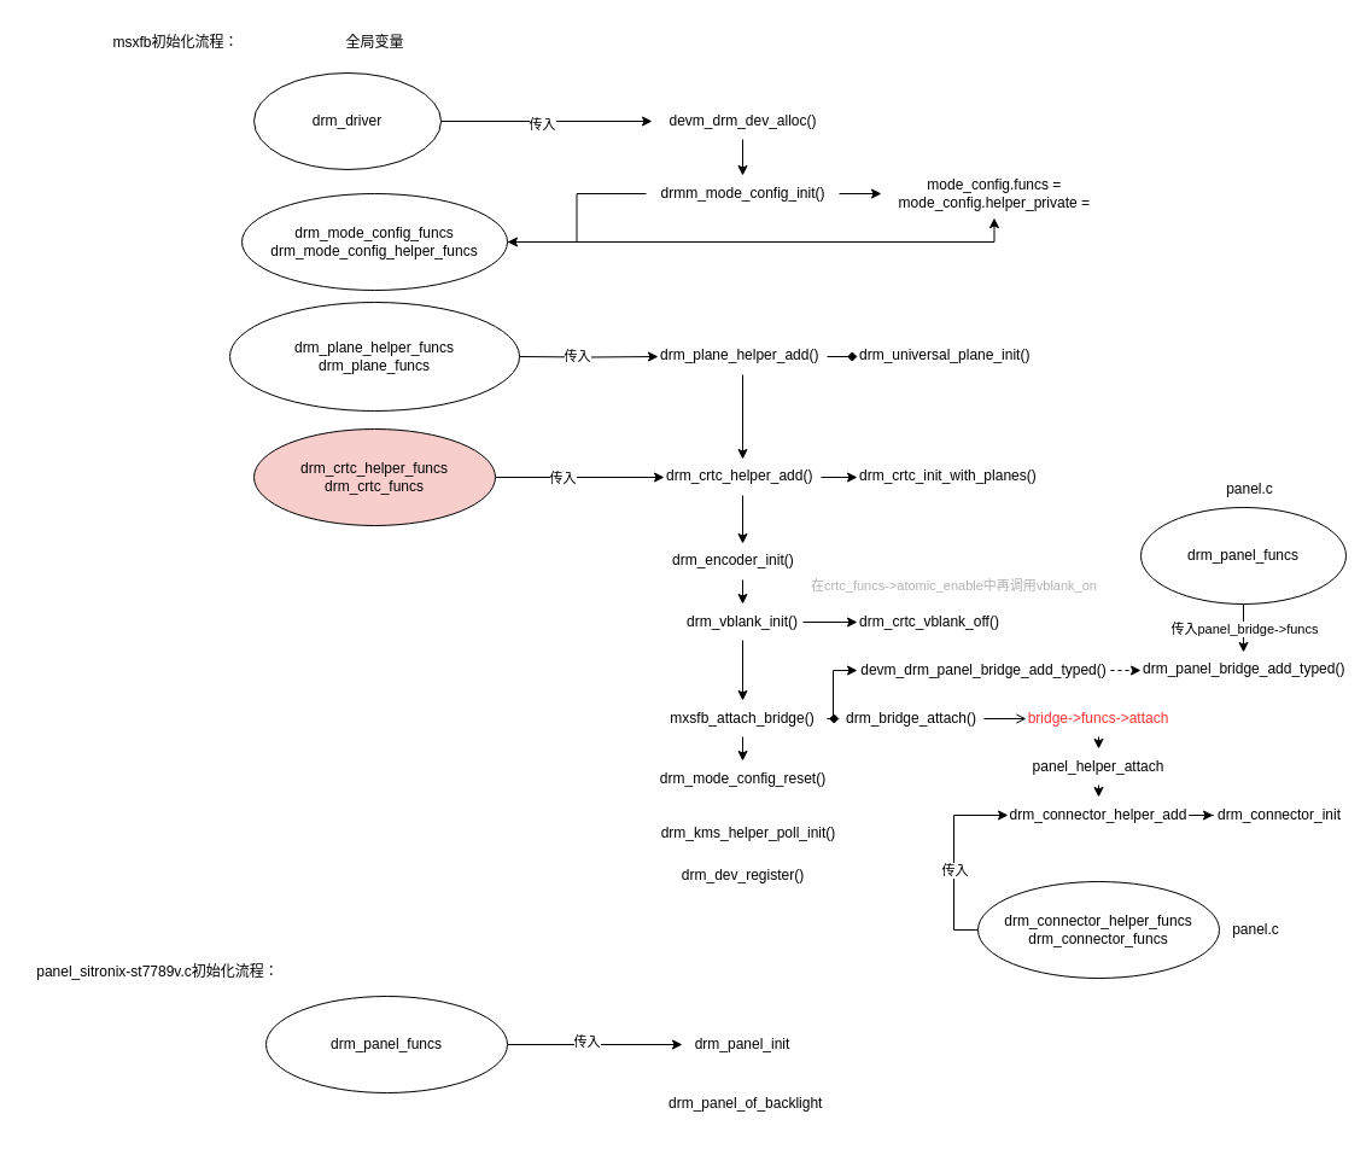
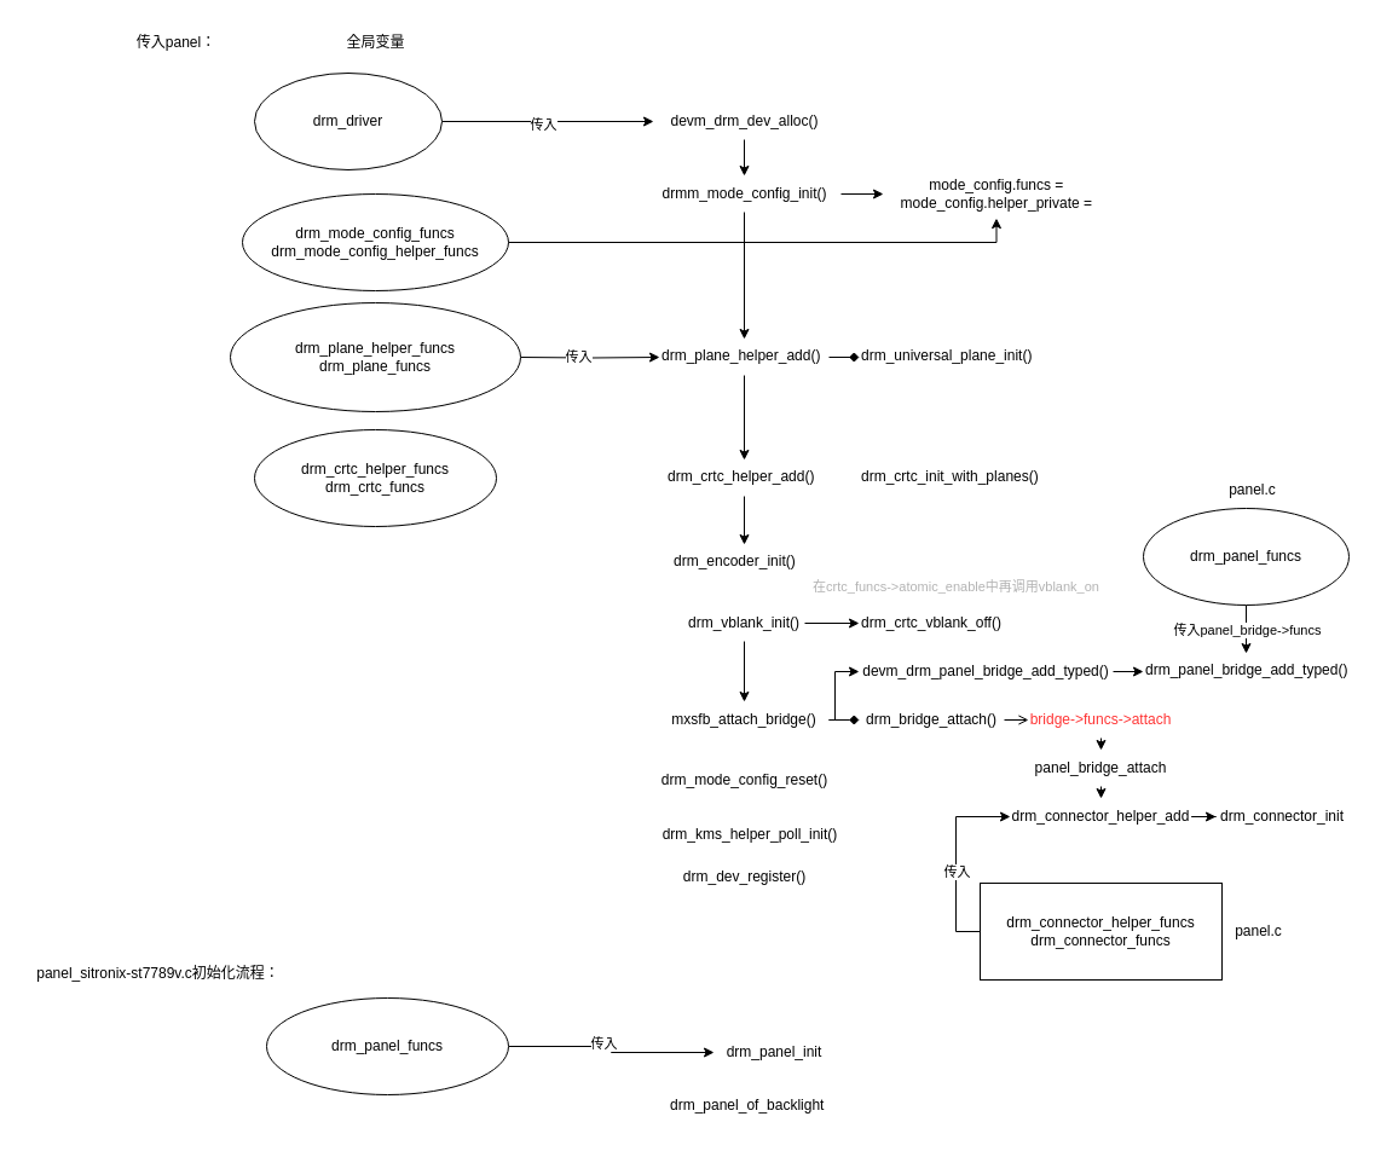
- <mxCell id="24" value="msxfb初始化流程：" style="text;html=1;align=center;verticalAlign=middle;resizable=0;points=[];autosize=1;strokeColor=none;fillColor=none;" parent="1" vertex="1"><mxGeometry x="80" width="130" height="30" as="geometry" y="20" /></mxCell>
+ <mxCell id="24" value="传入panel：" style="text;html=1;align=center;verticalAlign=middle;resizable=0;points=[];autosize=1;strokeColor=none;fillColor=none;" parent="1" vertex="1"><mxGeometry x="80" width="130" height="30" as="geometry" y="20" /></mxCell>
- <mxCell id="5" style="edgeStyle=orthogonalEdgeStyle;rounded=0;orthogonalLoop=1;jettySize=auto;html=1;" parent="1" source="7" target="38" edge="1"><mxGeometry relative="1" as="geometry" /></mxCell>
+ <mxCell id="5" style="edgeStyle=orthogonalEdgeStyle;rounded=0;orthogonalLoop=1;jettySize=auto;html=1;entryX=0.5;entryY=0;entryDx=0;entryDy=0;" parent="1" source="7" target="20" edge="1"><mxGeometry relative="1" as="geometry" /></mxCell>
- <mxCell id="17" value="&lt;div&gt;drm_crtc_helper_funcs&lt;/div&gt;drm_crtc_funcs" style="ellipse;whiteSpace=wrap;html=1;fillColor=#f8cecc;" parent="1" vertex="1"><mxGeometry x="210" y="355" width="200" height="80" as="geometry" /></mxCell>
+ <mxCell id="17" value="&lt;div&gt;drm_crtc_helper_funcs&lt;/div&gt;drm_crtc_funcs" style="ellipse;whiteSpace=wrap;html=1;" parent="1" vertex="1"><mxGeometry x="210" y="355" width="200" height="80" as="geometry" /></mxCell>
- <mxCell id="15" style="edgeStyle=orthogonalEdgeStyle;rounded=0;orthogonalLoop=1;jettySize=auto;html=1;entryX=0;entryY=0.5;entryDx=0;entryDy=0;" parent="1" source="17" target="10" edge="1"><mxGeometry relative="1" as="geometry" /></mxCell>
- <mxCell id="16" value="传入" style="edgeLabel;html=1;align=center;verticalAlign=middle;resizable=0;points=[];" parent="15" vertex="1" connectable="0"><mxGeometry x="-0.218" relative="1" as="geometry"><mxPoint as="offset" /></mxGeometry></mxCell>
- <mxCell id="23" value="" style="endArrow=classic;html=1;rounded=0;exitX=1;exitY=0.5;exitDx=0;exitDy=0;entryX=0;entryY=0.5;entryDx=0;entryDy=0;" parent="1" source="10" target="11" edge="1"><mxGeometry width="50" height="50" relative="1" as="geometry"><mxPoint x="610" y="390" as="sourcePoint" /><mxPoint x="660" y="340" as="targetPoint" /></mxGeometry></mxCell>
- <mxCell id="21" style="edgeStyle=orthogonalEdgeStyle;rounded=0;orthogonalLoop=1;jettySize=auto;html=1;exitX=0.5;exitY=1;exitDx=0;exitDy=0;entryX=0.5;entryY=0;entryDx=0;entryDy=0;" parent="1" source="22" target="27" edge="1"><mxGeometry relative="1" as="geometry" /></mxCell>
- <mxCell id="61" style="edgeStyle=orthogonalEdgeStyle;rounded=0;orthogonalLoop=1;jettySize=auto;html=1;exitX=1;exitY=0.5;exitDx=0;exitDy=0;entryX=0;entryY=0.5;entryDx=0;entryDy=0;dashed=1;" edge="1" parent="1" source="62" target="63"><mxGeometry relative="1" as="geometry" /></mxCell>
+ <mxCell id="61" style="edgeStyle=orthogonalEdgeStyle;rounded=0;orthogonalLoop=1;jettySize=auto;html=1;exitX=1;exitY=0.5;exitDx=0;exitDy=0;entryX=0;entryY=0.5;entryDx=0;entryDy=0;" edge="1" parent="1" source="62" target="63"><mxGeometry relative="1" as="geometry" /></mxCell>
- <mxCell id="43" value="drm_bridge_attach()" style="text;whiteSpace=wrap;html=1;align=center;verticalAlign=middle;" vertex="1" parent="1"><mxGeometry x="695" y="580" width="120" height="30" as="geometry" /></mxCell>
+ <mxCell id="43" value="drm_bridge_attach()" style="text;whiteSpace=wrap;html=1;align=center;verticalAlign=middle;" vertex="1" parent="1"><mxGeometry x="710" y="580" width="120" height="30" as="geometry" /></mxCell>
- <mxCell id="28" style="edgeStyle=orthogonalEdgeStyle;rounded=0;orthogonalLoop=1;jettySize=auto;html=1;exitX=0.5;exitY=1;exitDx=0;exitDy=0;entryX=0.5;entryY=0;entryDx=0;entryDy=0;" parent="1" source="31" target="32" edge="1"><mxGeometry relative="1" as="geometry" /></mxCell>
- <mxCell id="53" value="panel_helper_attach" style="text;whiteSpace=wrap;html=1;align=center;verticalAlign=middle;fontColor=#000000;" vertex="1" parent="1"><mxGeometry x="835" y="620" width="150" height="30" as="geometry" /></mxCell>
+ <mxCell id="53" value="panel_bridge_attach" style="text;whiteSpace=wrap;html=1;align=center;verticalAlign=middle;fontColor=#000000;" vertex="1" parent="1"><mxGeometry x="835" y="620" width="150" height="30" as="geometry" /></mxCell>
- <mxCell id="51" value="&lt;div&gt;drm_connector_helper_funcs&lt;/div&gt;drm_connector_funcs" style="ellipse;whiteSpace=wrap;html=1;" vertex="1" parent="1"><mxGeometry x="810" y="730" width="200" height="80" as="geometry" /></mxCell>
+ <mxCell id="51" value="&lt;div&gt;drm_connector_helper_funcs&lt;/div&gt;drm_connector_funcs" style="whiteSpace=wrap;html=1;rounded=0;" vertex="1" parent="1"><mxGeometry x="810" y="730" width="200" height="80" as="geometry" /></mxCell>
- <mxCell id="56" value="drm_panel_init" style="text;whiteSpace=wrap;html=1;align=center;verticalAlign=middle;" vertex="1" parent="1"><mxGeometry x="565" y="850" width="100" height="30" as="geometry" /></mxCell>
+ <mxCell id="56" value="drm_panel_init" style="text;whiteSpace=wrap;html=1;align=center;verticalAlign=middle;" vertex="1" parent="1"><mxGeometry x="590" y="855" width="100" height="30" as="geometry" /></mxCell>
